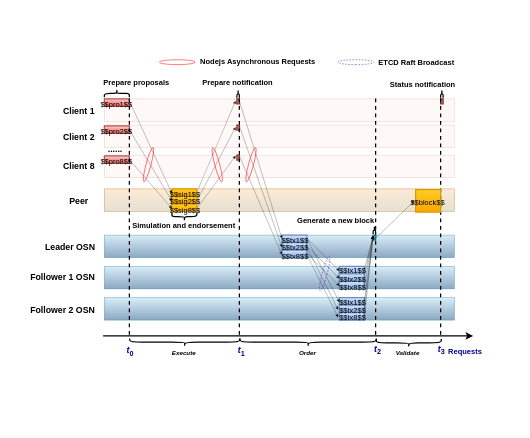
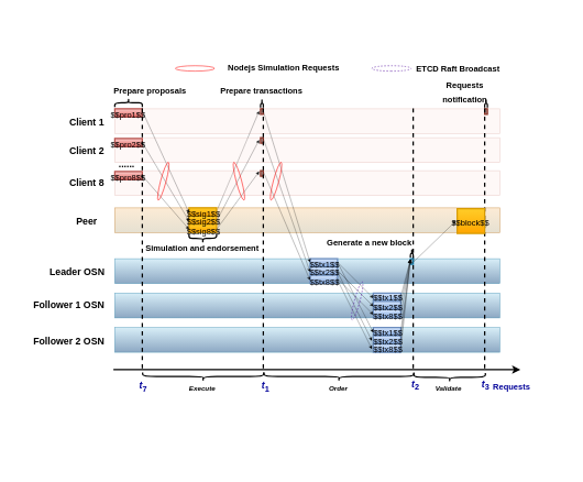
- <mxCell id="14" value="&lt;h6 style=&quot;&quot;&gt;&lt;font style=&quot;line-height: 0.2; font-size: 6px;&quot;&gt;Nodejs Asynchronous Requests&amp;nbsp;&lt;/font&gt;&lt;/h6&gt;" style="text;html=1;strokeColor=none;fillColor=none;align=center;verticalAlign=middle;whiteSpace=wrap;rounded=0;" vertex="1" parent="1"><mxGeometry x="145.25" y="20" width="123.75" height="55" as="geometry" /></mxCell>
+ <mxCell id="14" value="&lt;h6 style=&quot;&quot;&gt;&lt;font style=&quot;line-height: 0.2; font-size: 6px;&quot;&gt;Nodejs Simulation Requests&amp;nbsp;&lt;/font&gt;&lt;/h6&gt;" style="text;html=1;strokeColor=none;fillColor=none;align=center;verticalAlign=middle;whiteSpace=wrap;rounded=0;" vertex="1" parent="1"><mxGeometry x="145.25" y="20" width="123.75" height="55" as="geometry" /></mxCell>
- <mxCell id="8" value="&lt;h6 style=&quot;font-size: 6px;&quot;&gt;&lt;font style=&quot;font-size: 6px; line-height: 0.2;&quot;&gt;Prepare&amp;nbsp;&lt;/font&gt;notification&lt;/h6&gt;" style="text;html=1;strokeColor=none;fillColor=none;align=center;verticalAlign=middle;whiteSpace=wrap;rounded=0;" vertex="1" parent="1"><mxGeometry x="160.25" y="38" width="60" height="55" as="geometry" /></mxCell>
+ <mxCell id="8" value="&lt;h6 style=&quot;font-size: 6px;&quot;&gt;&lt;font style=&quot;font-size: 6px; line-height: 0.2;&quot;&gt;Prepare&amp;nbsp;&lt;/font&gt;transactions&lt;/h6&gt;" style="text;html=1;strokeColor=none;fillColor=none;align=center;verticalAlign=middle;whiteSpace=wrap;rounded=0;" vertex="1" parent="1"><mxGeometry x="160.25" y="38" width="60" height="55" as="geometry" /></mxCell>
- <mxCell id="18" value="&lt;h6 style=&quot;&quot;&gt;&lt;font style=&quot;font-size: 6px;&quot;&gt;Status notification&lt;/font&gt;&lt;/h6&gt;" style="text;html=1;strokeColor=none;fillColor=none;align=center;verticalAlign=middle;whiteSpace=wrap;rounded=0;" vertex="1" parent="1"><mxGeometry x="308.25" y="38" width="60" height="55" as="geometry" /></mxCell>
+ <mxCell id="18" value="&lt;h6 style=&quot;&quot;&gt;&lt;font style=&quot;font-size: 6px;&quot;&gt;Requests notification&lt;/font&gt;&lt;/h6&gt;" style="text;html=1;strokeColor=none;fillColor=none;align=center;verticalAlign=middle;whiteSpace=wrap;rounded=0;" vertex="1" parent="1"><mxGeometry x="308.25" y="38" width="60" height="55" as="geometry" /></mxCell>
- <mxCell id="108" value="&lt;font color=&quot;#000099&quot; style=&quot;font-size: 7px;&quot;&gt;&lt;b style=&quot;&quot;&gt;&lt;i style=&quot;&quot;&gt;t&lt;/i&gt;&lt;sub style=&quot;&quot;&gt;0&lt;/sub&gt;&lt;/b&gt;&lt;/font&gt;" style="text;html=1;strokeColor=none;fillColor=none;align=center;verticalAlign=middle;whiteSpace=wrap;overflow=hidden;dashed=1;labelBackgroundColor=none;fontSize=5;fontColor=#000000;" vertex="1" parent="1"><mxGeometry x="64" y="271" width="80" height="20" as="geometry" /></mxCell>
+ <mxCell id="108" value="&lt;font color=&quot;#000099&quot; style=&quot;font-size: 7px;&quot;&gt;&lt;b style=&quot;&quot;&gt;&lt;i style=&quot;&quot;&gt;t&lt;/i&gt;&lt;sub style=&quot;&quot;&gt;7&lt;/sub&gt;&lt;/b&gt;&lt;/font&gt;" style="text;html=1;strokeColor=none;fillColor=none;align=center;verticalAlign=middle;whiteSpace=wrap;overflow=hidden;dashed=1;labelBackgroundColor=none;fontSize=5;fontColor=#000000;" vertex="1" parent="1"><mxGeometry x="64" y="271" width="80" height="20" as="geometry" /></mxCell>
